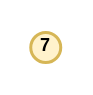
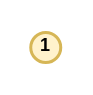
- <mxCell id="4" value="7" style="text;html=1;strokeColor=none;fillColor=none;align=center;verticalAlign=middle;whiteSpace=wrap;rounded=0;fontStyle=1" vertex="1" parent="2"><mxGeometry x="5" width="10" height="20" as="geometry" /></mxCell>
+ <mxCell id="4" value="1" style="text;html=1;strokeColor=none;fillColor=none;align=center;verticalAlign=middle;whiteSpace=wrap;rounded=0;fontStyle=1" vertex="1" parent="2"><mxGeometry x="5" width="10" height="20" as="geometry" /></mxCell>
